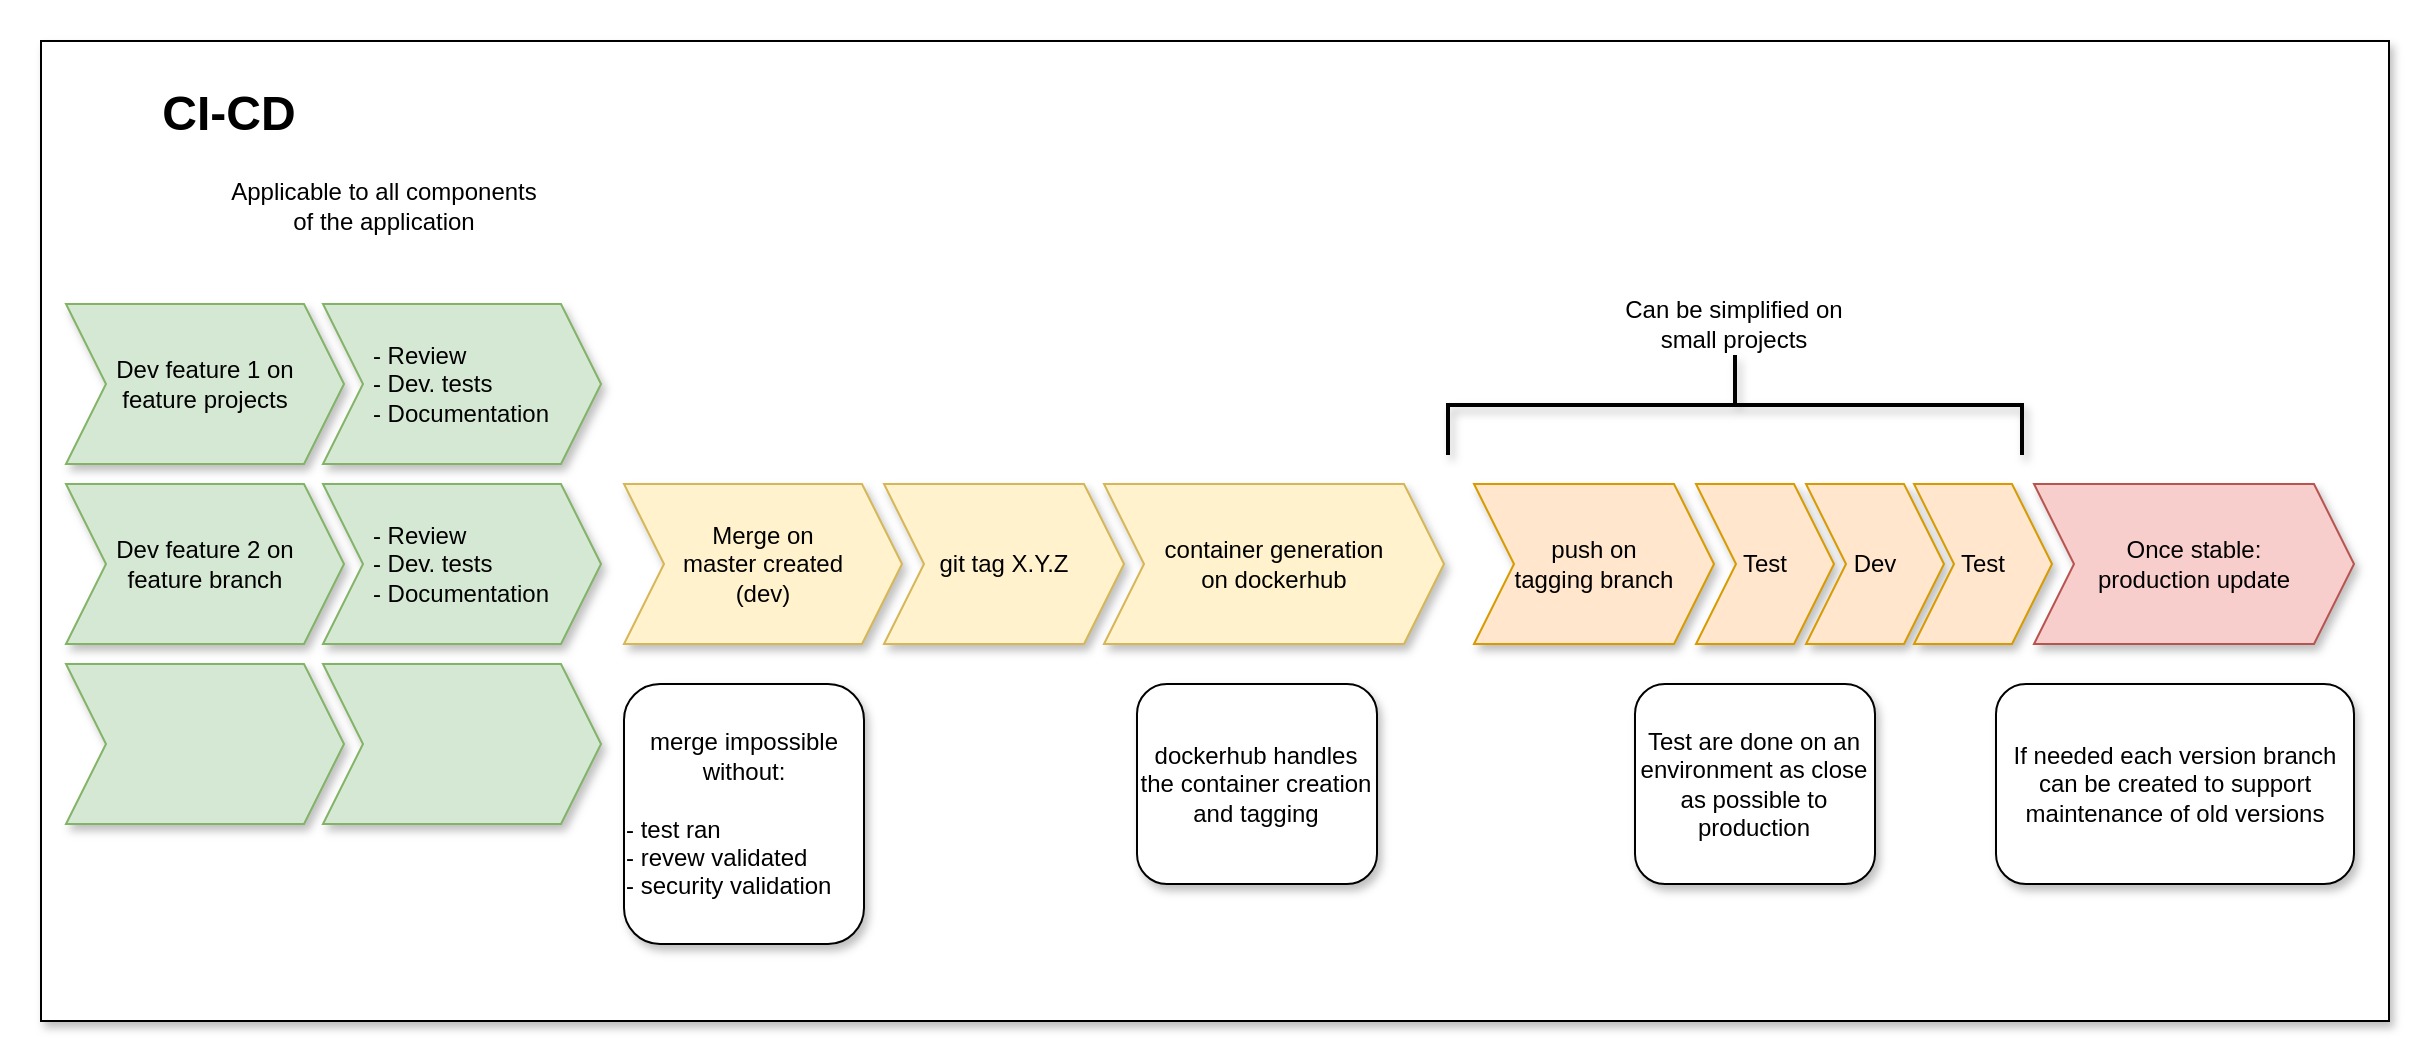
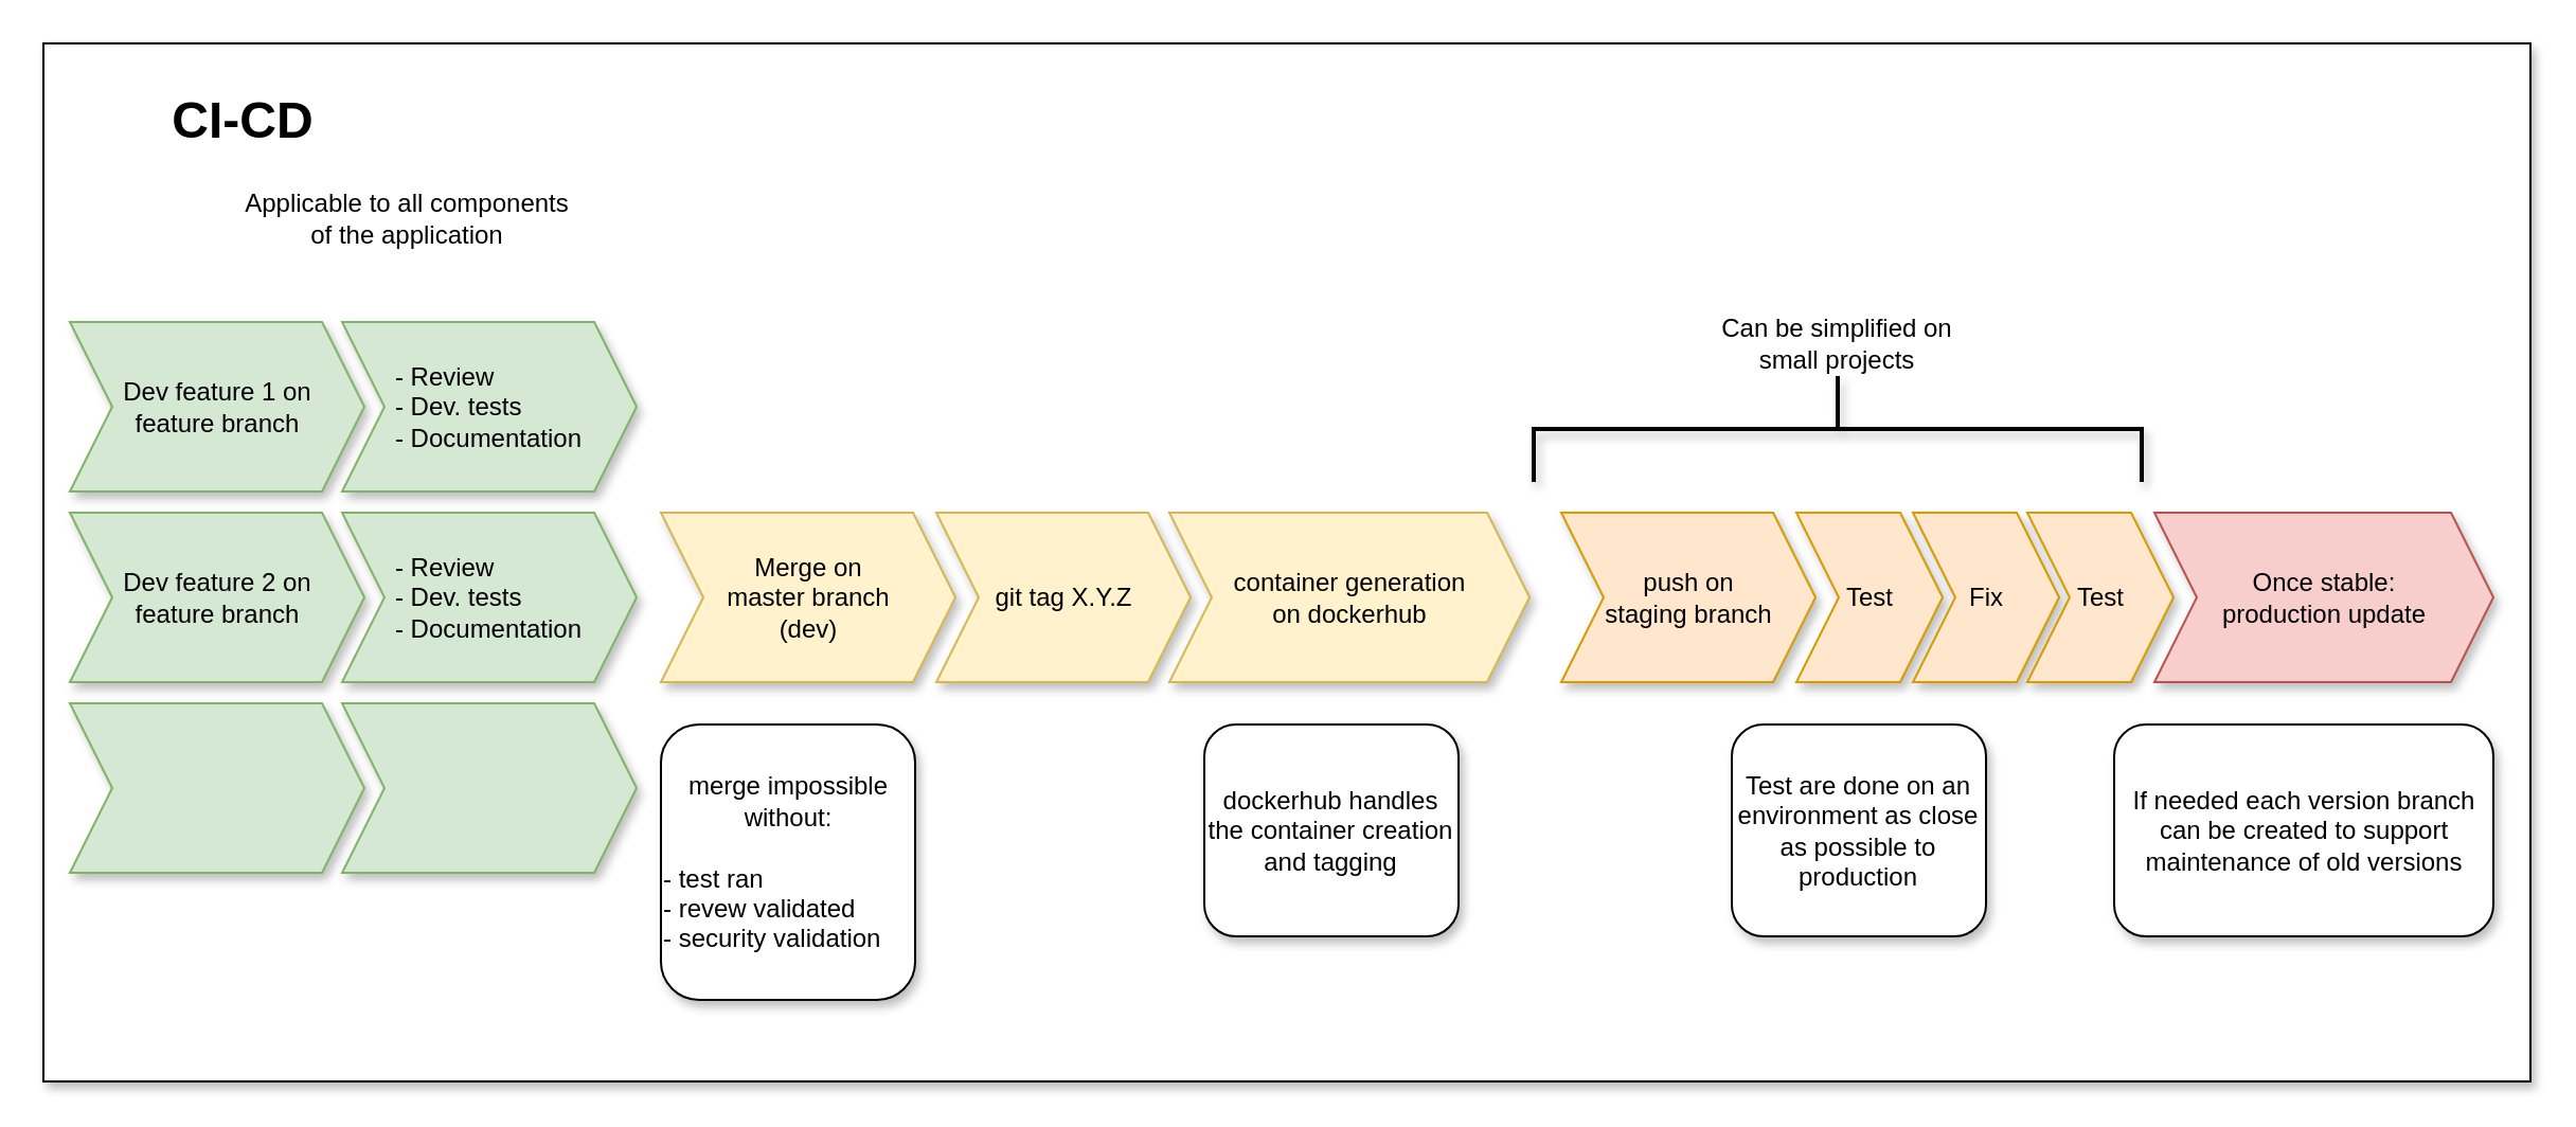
- <mxCell id="12" value="Dev feature 1 on&lt;br&gt;feature projects" style="shape=step;perimeter=stepPerimeter;whiteSpace=wrap;html=1;fixedSize=1;shadow=1;fillColor=#d5e8d4;strokeColor=#82b366;" vertex="1" parent="1"><mxGeometry x="32.5" y="151.5" width="139" height="80" as="geometry" /></mxCell>
+ <mxCell id="12" value="Dev feature 1 on&lt;br&gt;feature branch" style="shape=step;perimeter=stepPerimeter;whiteSpace=wrap;html=1;fixedSize=1;shadow=1;fillColor=#d5e8d4;strokeColor=#82b366;" vertex="1" parent="1"><mxGeometry x="32.5" y="151.5" width="139" height="80" as="geometry" /></mxCell>
- <mxCell id="6" value="&lt;div&gt;Merge on&lt;/div&gt;&lt;div&gt;master created&lt;/div&gt;&lt;div&gt;(dev)&lt;/div&gt;" style="shape=step;perimeter=stepPerimeter;whiteSpace=wrap;html=1;fixedSize=1;shadow=1;fillColor=#fff2cc;strokeColor=#d6b656;" vertex="1" parent="1"><mxGeometry x="311.5" y="241.5" width="139" height="80" as="geometry" /></mxCell>
+ <mxCell id="6" value="&lt;div&gt;Merge on&lt;/div&gt;&lt;div&gt;master branch&lt;/div&gt;&lt;div&gt;(dev)&lt;/div&gt;" style="shape=step;perimeter=stepPerimeter;whiteSpace=wrap;html=1;fixedSize=1;shadow=1;fillColor=#fff2cc;strokeColor=#d6b656;" vertex="1" parent="1"><mxGeometry x="311.5" y="241.5" width="139" height="80" as="geometry" /></mxCell>
- <mxCell id="7" value="&lt;div&gt;push on&lt;/div&gt;&lt;div&gt;tagging branch&lt;/div&gt;" style="shape=step;perimeter=stepPerimeter;whiteSpace=wrap;html=1;fixedSize=1;shadow=1;fillColor=#ffe6cc;strokeColor=#d79b00;" vertex="1" parent="1"><mxGeometry x="736.5" y="241.5" width="120" height="80" as="geometry" /></mxCell>
+ <mxCell id="7" value="&lt;div&gt;push on&lt;/div&gt;&lt;div&gt;staging branch&lt;/div&gt;" style="shape=step;perimeter=stepPerimeter;whiteSpace=wrap;html=1;fixedSize=1;shadow=1;fillColor=#ffe6cc;strokeColor=#d79b00;" vertex="1" parent="1"><mxGeometry x="736.5" y="241.5" width="120" height="80" as="geometry" /></mxCell>
- <mxCell id="10" value="Dev" style="shape=step;perimeter=stepPerimeter;whiteSpace=wrap;html=1;fixedSize=1;shadow=1;fillColor=#ffe6cc;strokeColor=#d79b00;" vertex="1" parent="1"><mxGeometry x="902.5" y="241.5" width="69" height="80" as="geometry" /></mxCell>
+ <mxCell id="10" value="Fix" style="shape=step;perimeter=stepPerimeter;whiteSpace=wrap;html=1;fixedSize=1;shadow=1;fillColor=#ffe6cc;strokeColor=#d79b00;" vertex="1" parent="1"><mxGeometry x="902.5" y="241.5" width="69" height="80" as="geometry" /></mxCell>
